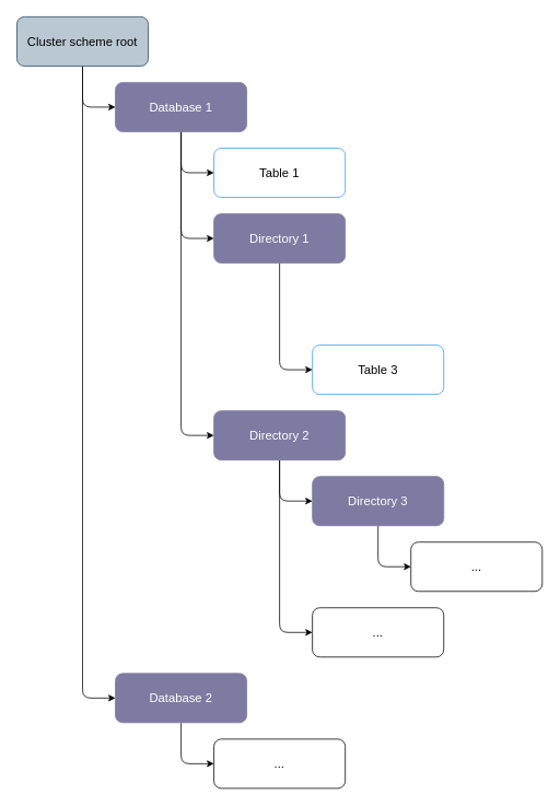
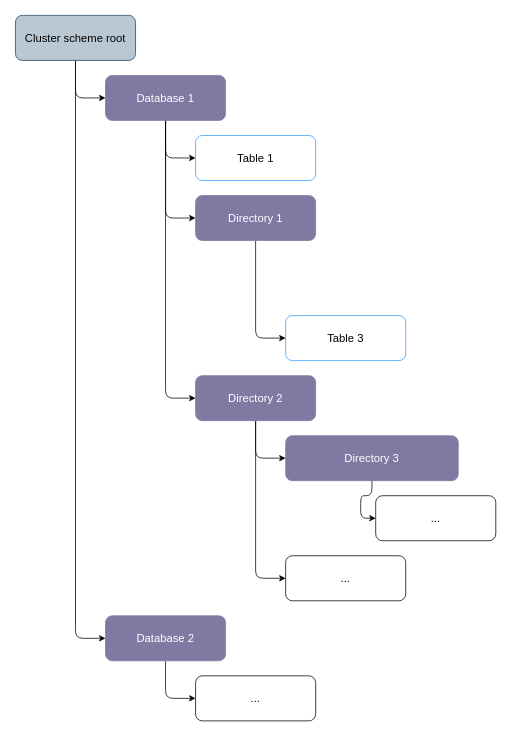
- <mxCell id="17" value="&lt;font style=&quot;font-size: 15px;&quot;&gt;Directory 3&lt;/font&gt;" style="rounded=1;whiteSpace=wrap;html=1;fillColor=#7F7AA1;strokeColor=#7f7aa1;fontColor=#ffffff;" vertex="1" parent="1"><mxGeometry x="380" y="580" width="160" height="60" as="geometry" /></mxCell>
+ <mxCell id="17" value="&lt;font style=&quot;font-size: 15px;&quot;&gt;Directory 3&lt;/font&gt;" style="rounded=1;whiteSpace=wrap;html=1;fillColor=#7F7AA1;strokeColor=#7f7aa1;fontColor=#ffffff;" vertex="1" parent="1"><mxGeometry x="380" y="580" width="230" height="60" as="geometry" /></mxCell>
